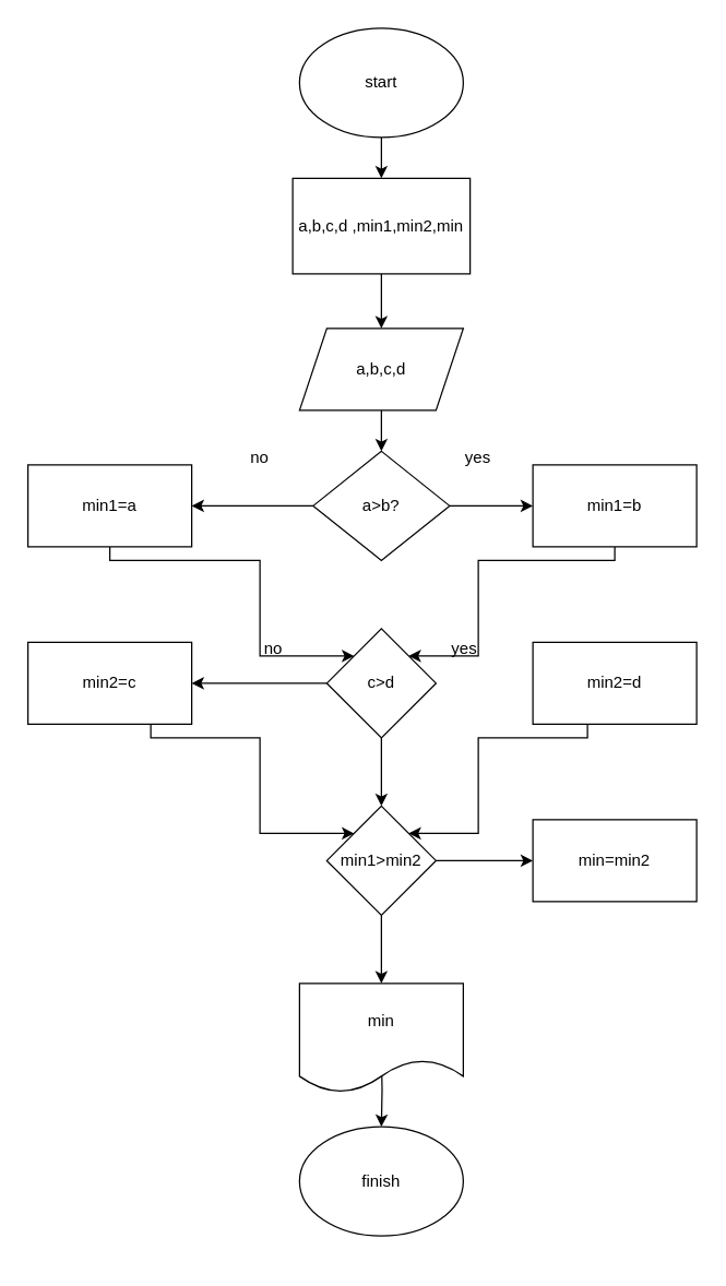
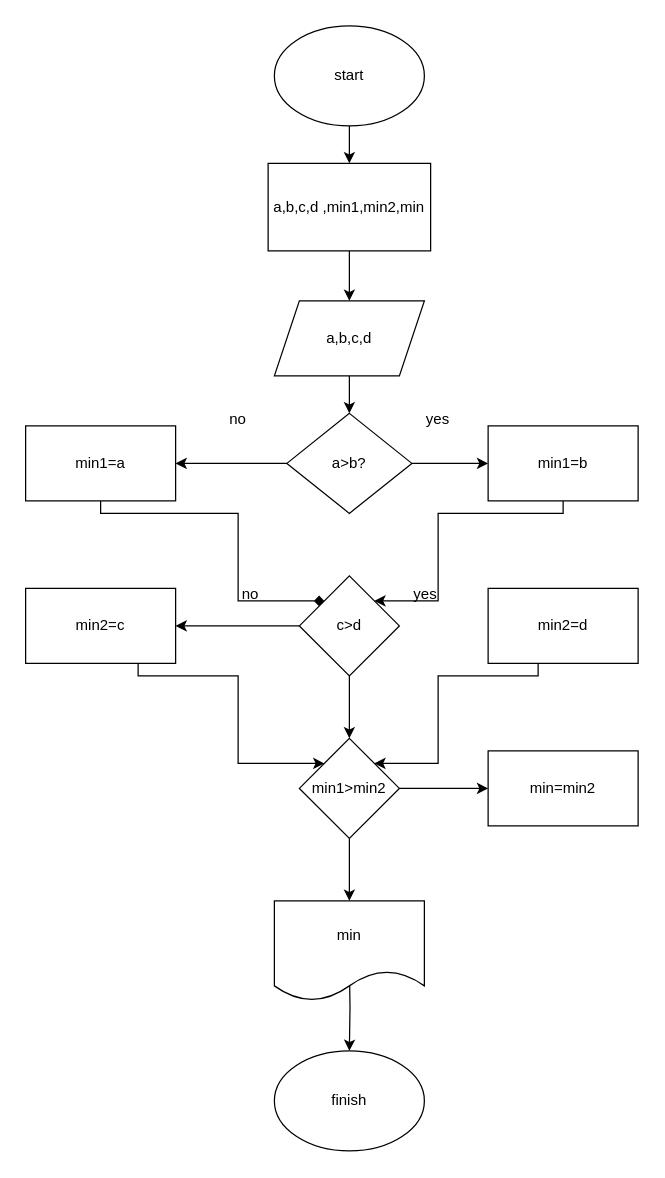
- <mxCell id="10" style="edgeStyle=orthogonalEdgeStyle;rounded=0;orthogonalLoop=1;jettySize=auto;html=1;entryX=0;entryY=0;entryDx=0;entryDy=0;" parent="1" source="11" target="16" edge="1"><mxGeometry relative="1" as="geometry"><Array as="points"><mxPoint x="80" y="410" /><mxPoint x="190" y="410" /><mxPoint x="190" y="480" /></Array></mxGeometry></mxCell>
+ <mxCell id="10" style="edgeStyle=orthogonalEdgeStyle;rounded=0;orthogonalLoop=1;jettySize=auto;html=1;entryX=0;entryY=0;entryDx=0;entryDy=0;endArrow=diamond;" parent="1" source="11" target="16" edge="1"><mxGeometry relative="1" as="geometry"><Array as="points"><mxPoint x="80" y="410" /><mxPoint x="190" y="410" /><mxPoint x="190" y="480" /></Array></mxGeometry></mxCell>
- <mxCell id="29" value="finish" style="ellipse;whiteSpace=wrap;html=1;" parent="1" vertex="1"><mxGeometry x="219" y="825" width="120" height="80" as="geometry" /></mxCell>
+ <mxCell id="29" value="finish" style="ellipse;whiteSpace=wrap;html=1;" parent="1" vertex="1"><mxGeometry x="219" y="840" width="120" height="80" as="geometry" /></mxCell>
